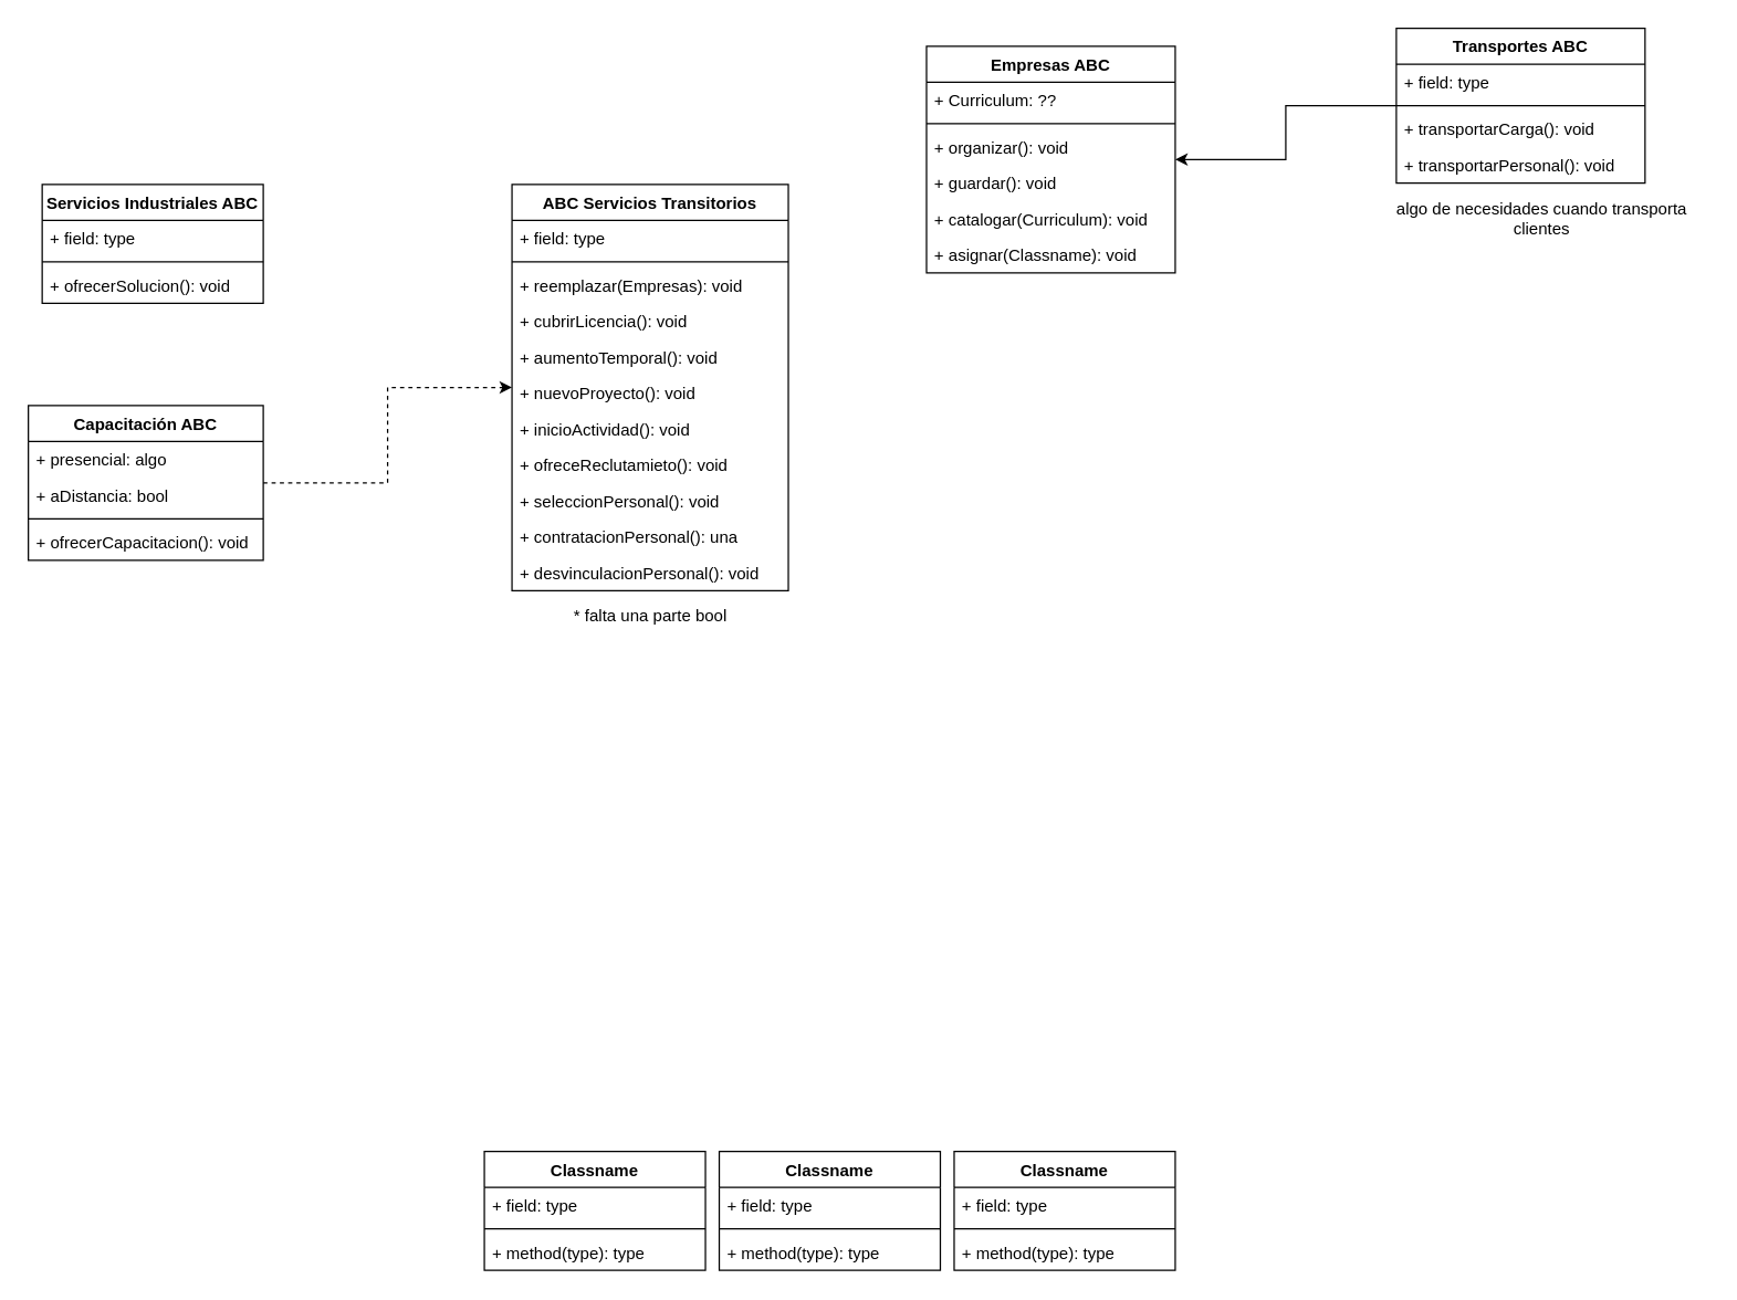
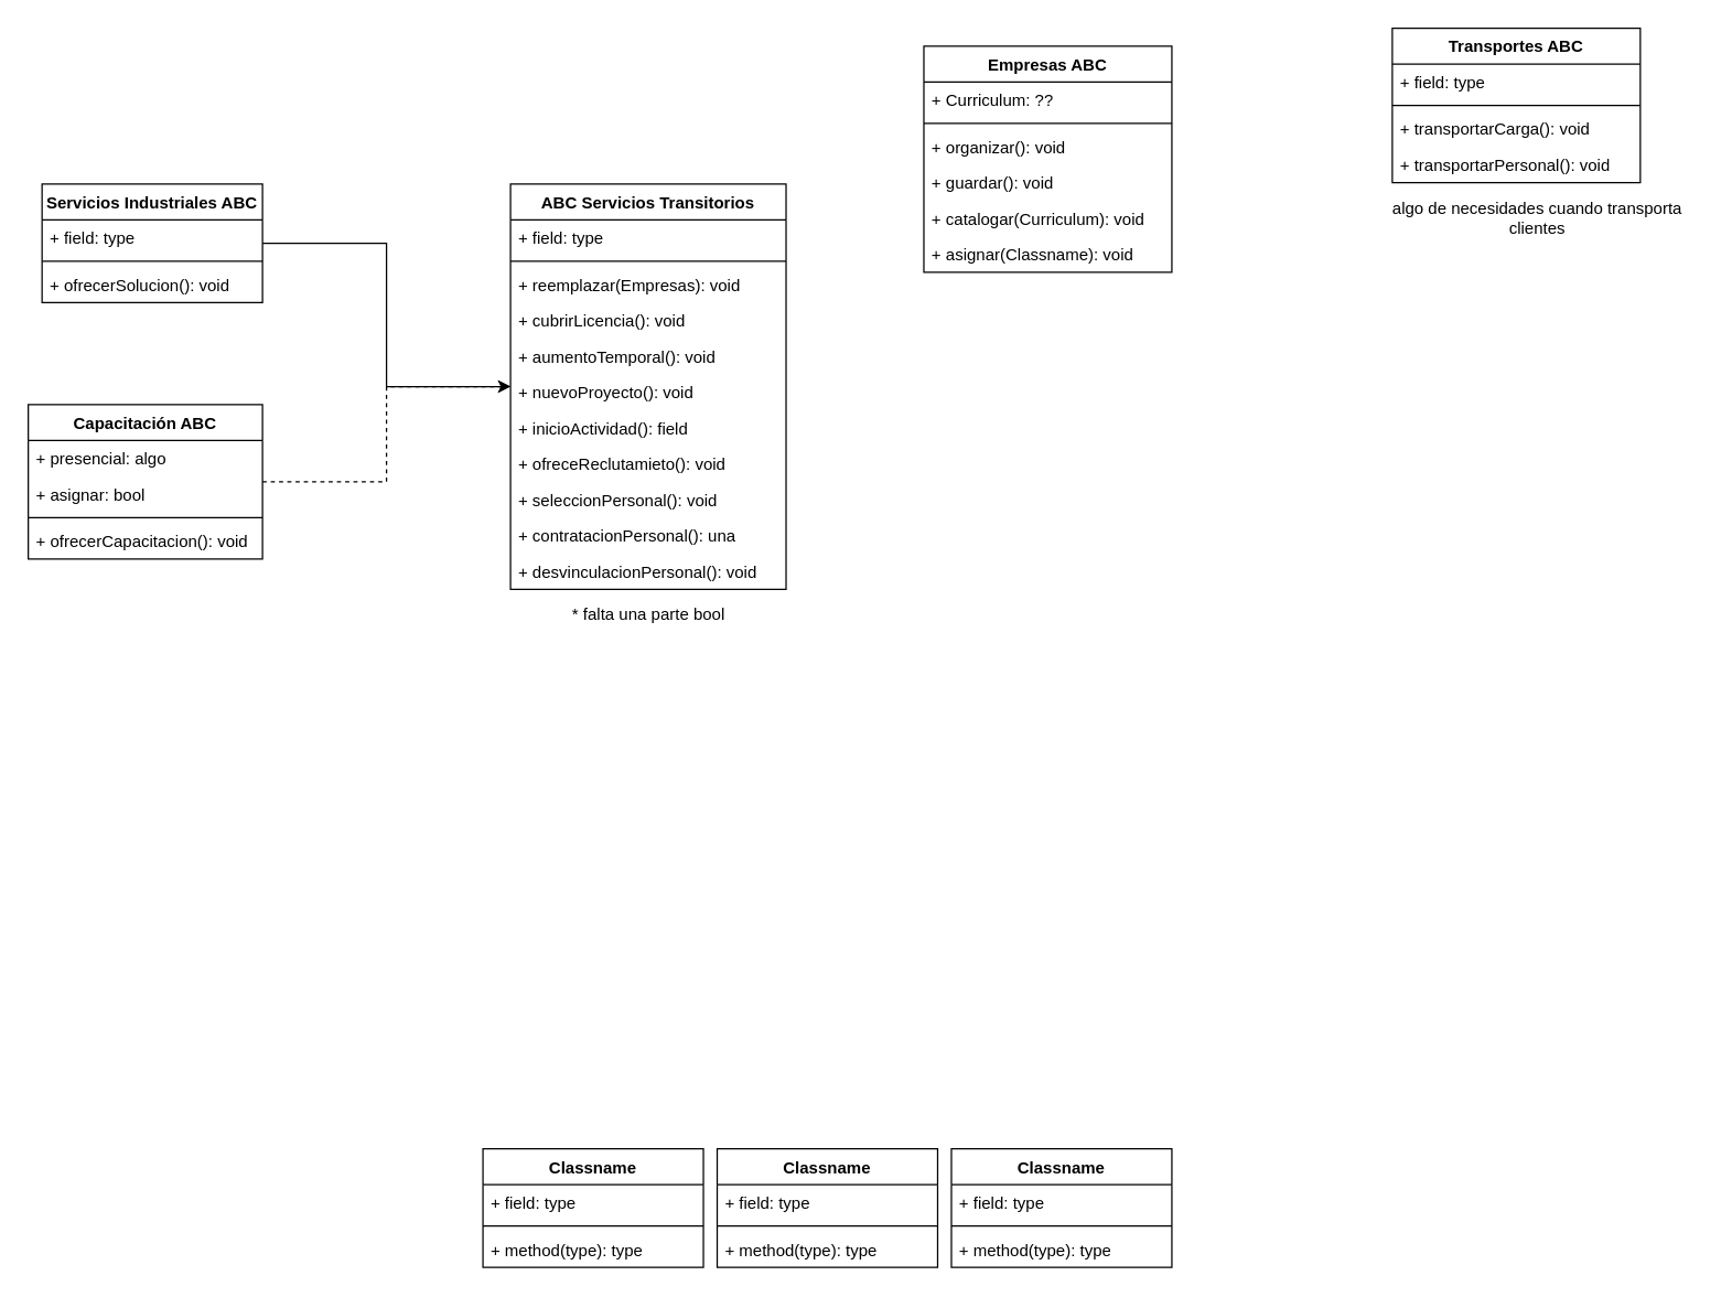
- <mxCell id="2" style="edgeStyle=orthogonalEdgeStyle;rounded=0;orthogonalLoop=1;jettySize=auto;html=1;" edge="1" parent="1" source="3" target="39"><mxGeometry relative="1" as="geometry" /></mxCell>
+ <mxCell id="20" style="edgeStyle=orthogonalEdgeStyle;rounded=0;orthogonalLoop=1;jettySize=auto;html=1;" edge="1" parent="1" source="21" target="8"><mxGeometry relative="1" as="geometry" /></mxCell>
- <mxCell id="15" value="+ inicioActividad(): void" style="text;strokeColor=none;fillColor=none;align=left;verticalAlign=top;spacingLeft=4;spacingRight=4;overflow=hidden;rotatable=0;points=[[0,0.5],[1,0.5]];portConstraint=eastwest;whiteSpace=wrap;html=1;" vertex="1" parent="8"><mxGeometry y="164" width="200" height="26" as="geometry" /></mxCell>
+ <mxCell id="15" value="+ inicioActividad(): field" style="text;strokeColor=none;fillColor=none;align=left;verticalAlign=top;spacingLeft=4;spacingRight=4;overflow=hidden;rotatable=0;points=[[0,0.5],[1,0.5]];portConstraint=eastwest;whiteSpace=wrap;html=1;" vertex="1" parent="8"><mxGeometry y="164" width="200" height="26" as="geometry" /></mxCell>
- <mxCell id="28" value="+ aDistancia: bool" style="text;strokeColor=none;fillColor=none;align=left;verticalAlign=top;spacingLeft=4;spacingRight=4;overflow=hidden;rotatable=0;points=[[0,0.5],[1,0.5]];portConstraint=eastwest;whiteSpace=wrap;html=1;" vertex="1" parent="26"><mxGeometry y="52" width="170" height="26" as="geometry" /></mxCell>
+ <mxCell id="28" value="+ asignar: bool" style="text;strokeColor=none;fillColor=none;align=left;verticalAlign=top;spacingLeft=4;spacingRight=4;overflow=hidden;rotatable=0;points=[[0,0.5],[1,0.5]];portConstraint=eastwest;whiteSpace=wrap;html=1;" vertex="1" parent="26"><mxGeometry y="52" width="170" height="26" as="geometry" /></mxCell>
